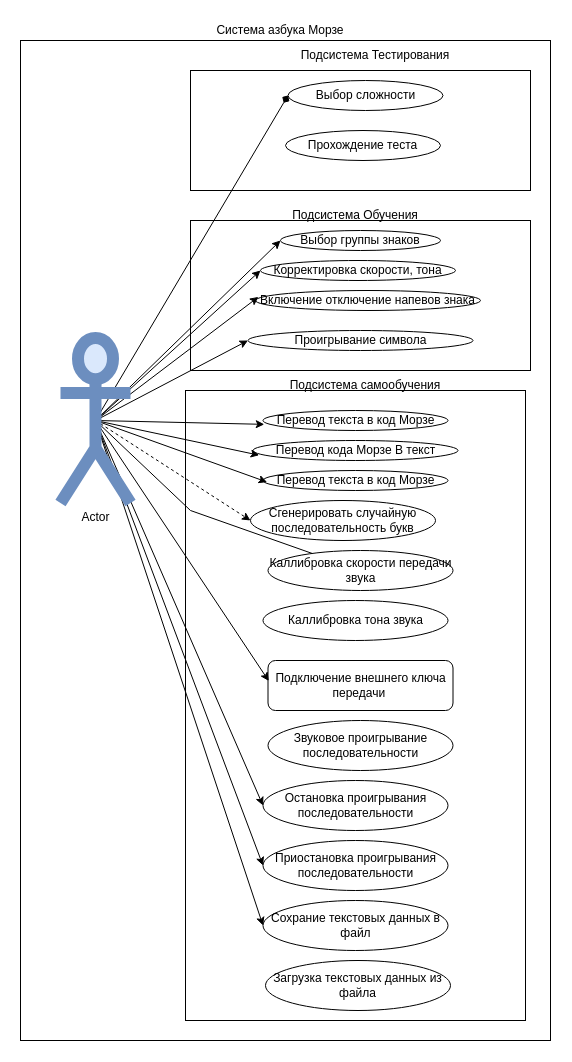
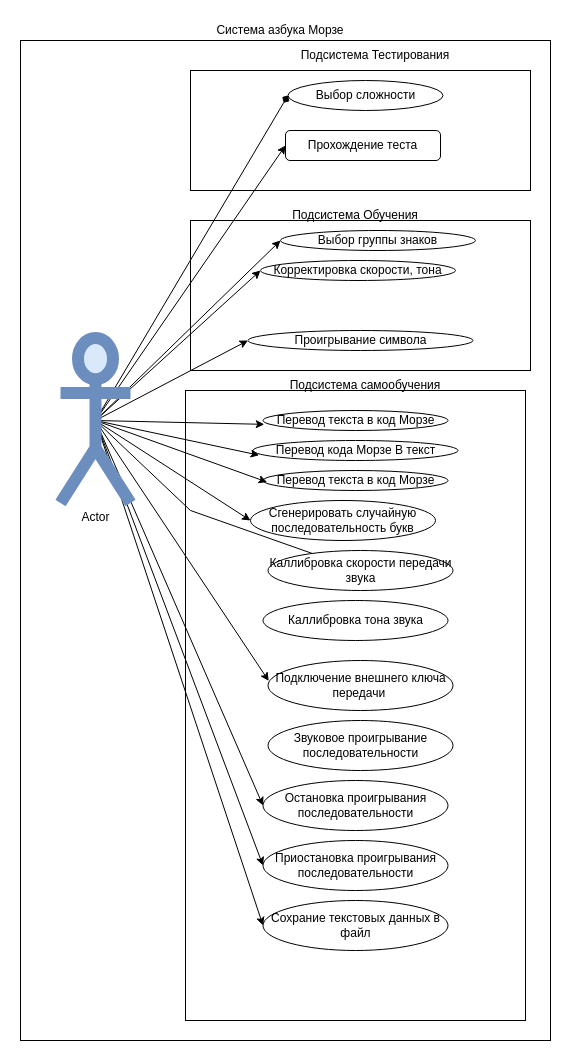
- <mxCell id="38" value="Прохождение теста" style="ellipse;whiteSpace=wrap;html=1;fillColor=none;" vertex="1" parent="1"><mxGeometry x="285" y="130" width="155" height="30" as="geometry" /></mxCell>
+ <mxCell id="38" value="Прохождение теста" style="whiteSpace=wrap;html=1;fillColor=none;rounded=1;" vertex="1" parent="1"><mxGeometry x="285" y="130" width="155" height="30" as="geometry" /></mxCell>
- <mxCell id="39" value="Выбор группы знаков" style="ellipse;whiteSpace=wrap;html=1;fillColor=none;" vertex="1" parent="1"><mxGeometry x="280" y="230" width="160" height="20" as="geometry" /></mxCell>
+ <mxCell id="39" value="Выбор группы знаков" style="ellipse;whiteSpace=wrap;html=1;fillColor=none;" vertex="1" parent="1"><mxGeometry x="280" y="230" width="195" height="20" as="geometry" /></mxCell>
+ <mxCell id="10" style="rounded=0;orthogonalLoop=1;jettySize=auto;html=1;exitX=0.5;exitY=0.5;exitDx=0;exitDy=0;exitPerimeter=0;entryX=0;entryY=0.5;entryDx=0;entryDy=0;" edge="1" parent="1" source="44" target="38"><mxGeometry relative="1" as="geometry" /></mxCell>
- <mxCell id="41" value="Включение отключение напевов знака" style="ellipse;whiteSpace=wrap;html=1;fillColor=none;" vertex="1" parent="1"><mxGeometry x="255" y="290" width="225" height="20" as="geometry" /></mxCell>
- <mxCell id="13" style="edgeStyle=none;rounded=0;orthogonalLoop=1;jettySize=auto;html=1;exitX=0.5;exitY=0.5;exitDx=0;exitDy=0;exitPerimeter=0;entryX=0.013;entryY=0.321;entryDx=0;entryDy=0;entryPerimeter=0;" edge="1" parent="1" source="44" target="41"><mxGeometry relative="1" as="geometry" /></mxCell>
- <mxCell id="18" style="edgeStyle=none;rounded=0;orthogonalLoop=1;jettySize=auto;html=1;exitX=0.5;exitY=0.5;exitDx=0;exitDy=0;exitPerimeter=0;entryX=0;entryY=0.5;entryDx=0;entryDy=0;dashed=1;" edge="1" parent="1" source="44" target="27"><mxGeometry relative="1" as="geometry" /></mxCell>
+ <mxCell id="18" style="edgeStyle=none;rounded=0;orthogonalLoop=1;jettySize=auto;html=1;exitX=0.5;exitY=0.5;exitDx=0;exitDy=0;exitPerimeter=0;entryX=0;entryY=0.5;entryDx=0;entryDy=0;" edge="1" parent="1" source="44" target="27"><mxGeometry relative="1" as="geometry" /></mxCell>
- <mxCell id="30" value="Подключение внешнего ключа передачи&amp;nbsp;" style="whiteSpace=wrap;html=1;fillColor=none;rounded=1;" vertex="1" parent="1"><mxGeometry x="267.5" y="660" width="185" height="50" as="geometry" /></mxCell>
+ <mxCell id="30" value="Подключение внешнего ключа передачи&amp;nbsp;" style="ellipse;whiteSpace=wrap;html=1;fillColor=none;" vertex="1" parent="1"><mxGeometry x="267.5" y="660" width="185" height="50" as="geometry" /></mxCell>
- <mxCell id="36" value="Загрузка текстовых данных из файла" style="ellipse;whiteSpace=wrap;html=1;fillColor=none;" vertex="1" parent="1"><mxGeometry x="265" y="960" width="185" height="50" as="geometry" /></mxCell>
